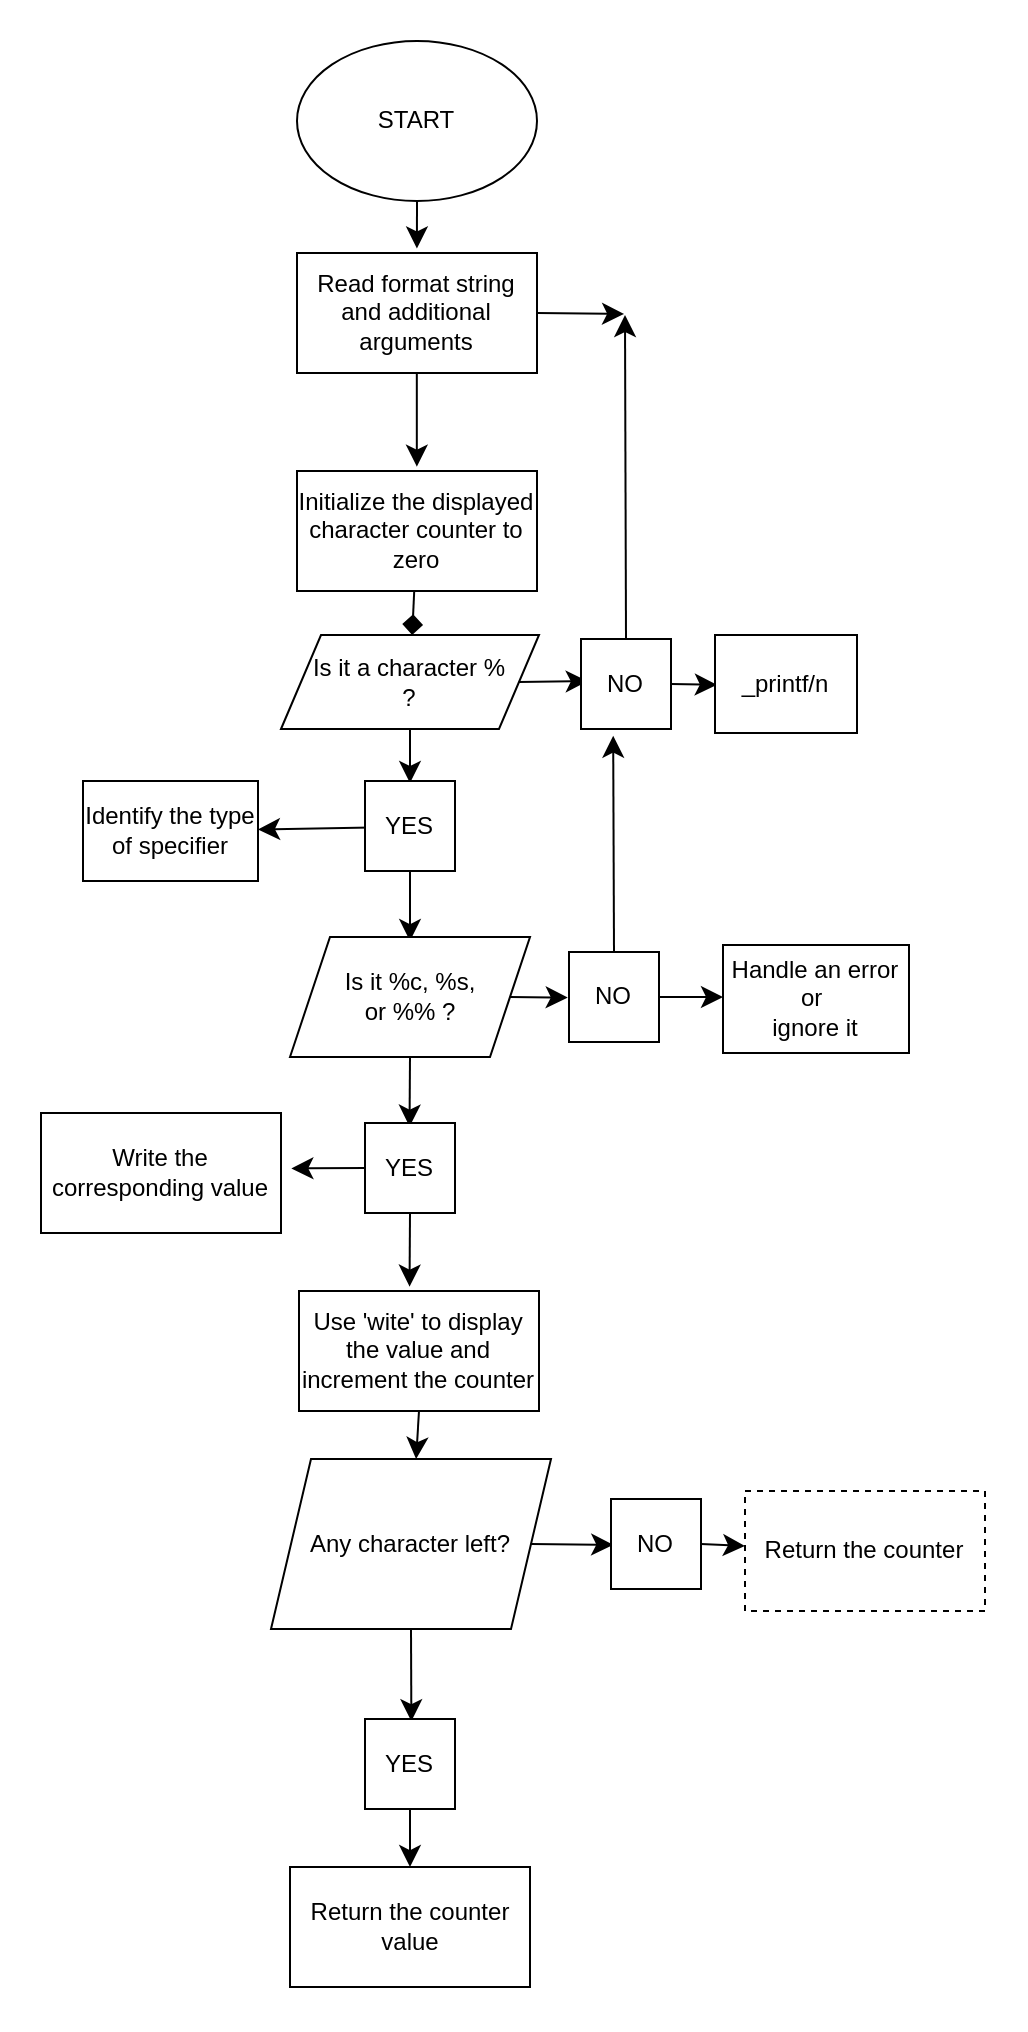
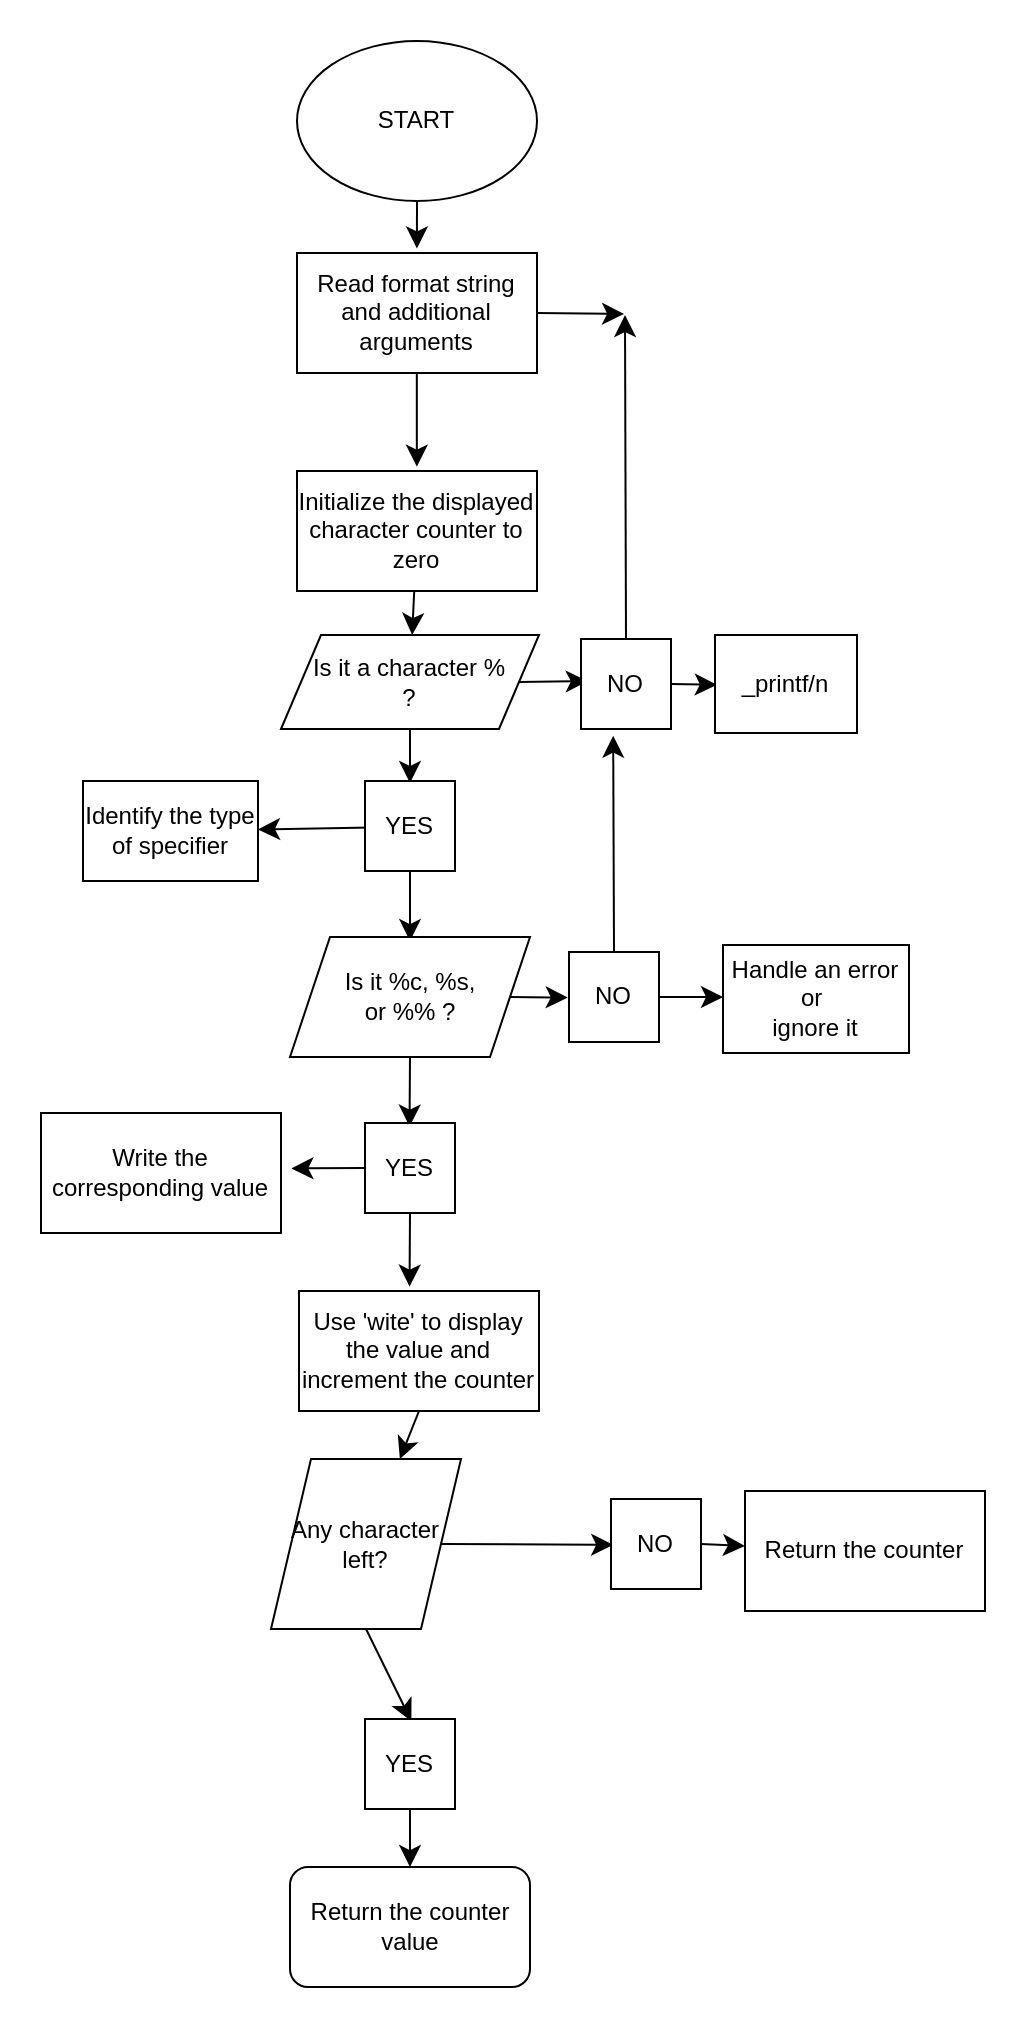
- <mxCell id="7" style="edgeStyle=none;curved=1;rounded=0;orthogonalLoop=1;jettySize=auto;html=1;fontSize=12;startSize=8;endSize=8;endArrow=diamond;" edge="1" parent="1" source="8" target="11"><mxGeometry relative="1" as="geometry"><mxPoint x="208" y="348.273" as="targetPoint" /></mxGeometry></mxCell>
+ <mxCell id="7" style="edgeStyle=none;curved=1;rounded=0;orthogonalLoop=1;jettySize=auto;html=1;fontSize=12;startSize=8;endSize=8;" edge="1" parent="1" source="8" target="11"><mxGeometry relative="1" as="geometry"><mxPoint x="208" y="348.273" as="targetPoint" /></mxGeometry></mxCell>
- <mxCell id="35" value="Any character left?" style="shape=parallelogram;perimeter=parallelogramPerimeter;whiteSpace=wrap;html=1;fixedSize=1;" vertex="1" parent="1"><mxGeometry x="135" y="729" width="140" height="85" as="geometry" /></mxCell>
+ <mxCell id="35" value="Any character left?" style="shape=parallelogram;perimeter=parallelogramPerimeter;whiteSpace=wrap;html=1;fixedSize=1;" vertex="1" parent="1"><mxGeometry x="135" y="729" width="95" height="85" as="geometry" /></mxCell>
- <mxCell id="41" value="Return the counter" style="rounded=0;whiteSpace=wrap;html=1;dashed=1;" vertex="1" parent="1"><mxGeometry x="371.995" y="744.999" width="120" height="60" as="geometry" /></mxCell>
+ <mxCell id="41" value="Return the counter" style="rounded=0;whiteSpace=wrap;html=1;" vertex="1" parent="1"><mxGeometry x="371.995" y="744.999" width="120" height="60" as="geometry" /></mxCell>
- <mxCell id="40" value="Return the counter value" style="rounded=0;whiteSpace=wrap;html=1;" vertex="1" parent="1"><mxGeometry x="144.503" y="933.003" width="120" height="60" as="geometry" /></mxCell>
+ <mxCell id="40" value="Return the counter value" style="whiteSpace=wrap;html=1;rounded=1;" vertex="1" parent="1"><mxGeometry x="144.503" y="933.003" width="120" height="60" as="geometry" /></mxCell>
